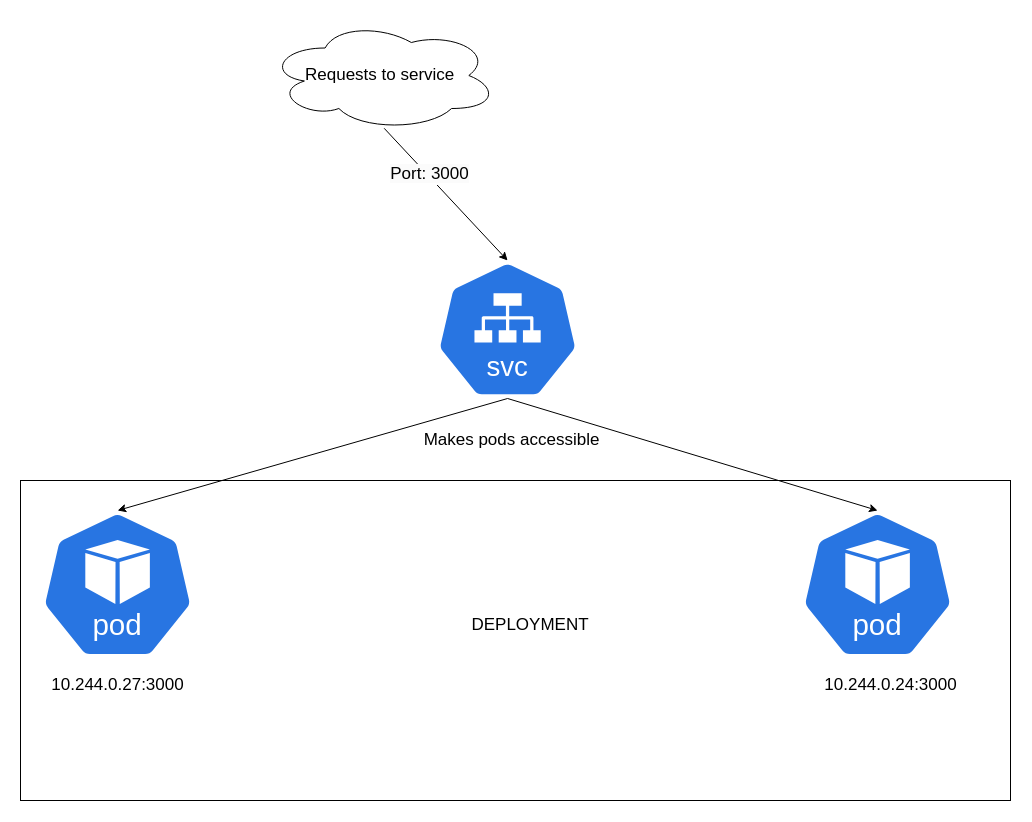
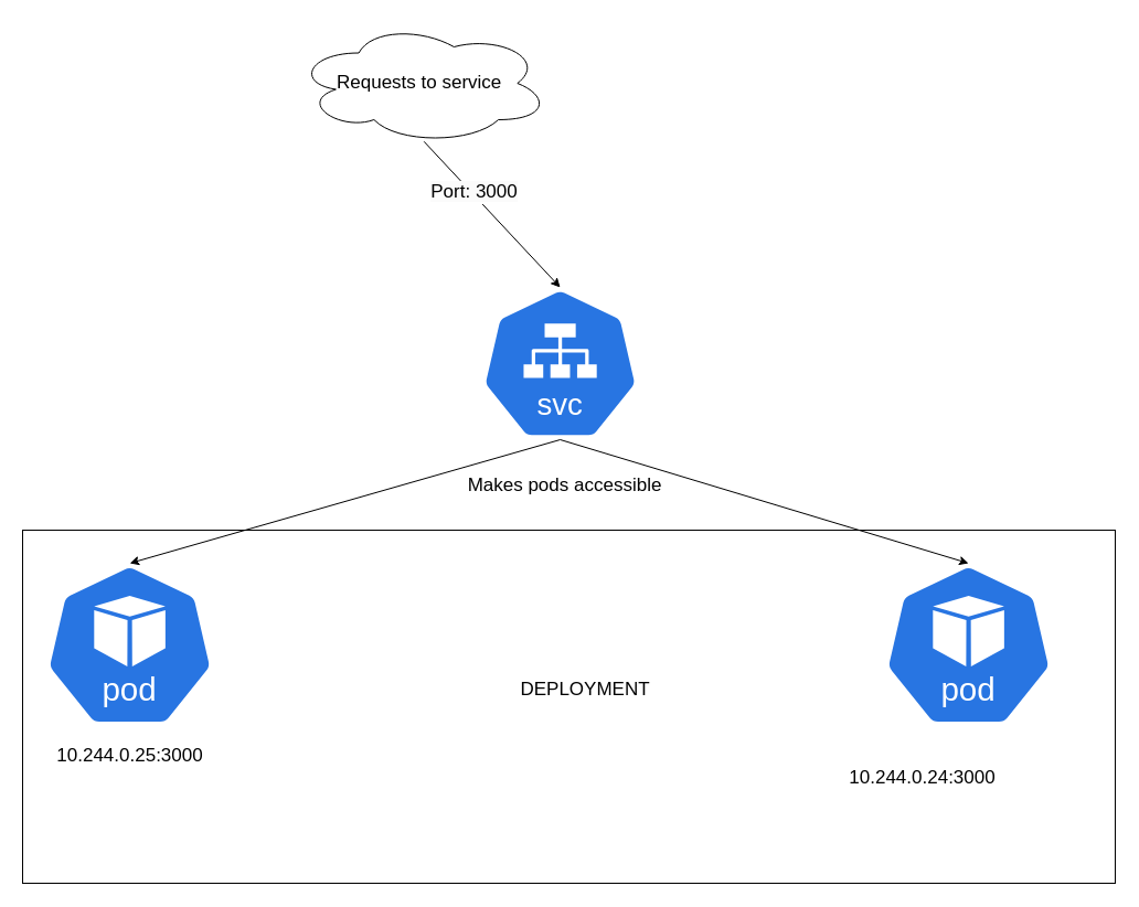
- <mxCell id="13" value="&lt;font style=&quot;font-size: 17px;&quot;&gt;10.244.0.24:3000&lt;/font&gt;" style="text;html=1;align=center;verticalAlign=middle;resizable=0;points=[];autosize=1;strokeColor=none;fillColor=none;" vertex="1" parent="1"><mxGeometry x="810" y="670" width="160" height="30" as="geometry" /></mxCell>
+ <mxCell id="13" value="&lt;font style=&quot;font-size: 17px;&quot;&gt;10.244.0.24:3000&lt;/font&gt;" style="text;html=1;align=center;verticalAlign=middle;resizable=0;points=[];autosize=1;strokeColor=none;fillColor=none;" vertex="1" parent="1"><mxGeometry x="755" y="690" width="160" height="30" as="geometry" /></mxCell>
- <mxCell id="7" value="&lt;font style=&quot;font-size: 17px;&quot;&gt;10.244.0.27:3000&lt;/font&gt;&lt;div&gt;&lt;span style=&quot;font-size: 17px;&quot;&gt;&lt;br&gt;&lt;/span&gt;&lt;div style=&quot;font-size: 17px;&quot;&gt;&lt;br&gt;&lt;/div&gt;&lt;/div&gt;" style="text;html=1;align=center;verticalAlign=middle;resizable=0;points=[];autosize=1;strokeColor=none;fillColor=none;" parent="1" vertex="1"><mxGeometry x="37.08" y="670" width="160" height="70" as="geometry" /></mxCell>
+ <mxCell id="7" value="&lt;font style=&quot;font-size: 17px;&quot;&gt;10.244.0.25:3000&lt;/font&gt;&lt;div&gt;&lt;span style=&quot;font-size: 17px;&quot;&gt;&lt;br&gt;&lt;/span&gt;&lt;div style=&quot;font-size: 17px;&quot;&gt;&lt;br&gt;&lt;/div&gt;&lt;/div&gt;" style="text;html=1;align=center;verticalAlign=middle;resizable=0;points=[];autosize=1;strokeColor=none;fillColor=none;" parent="1" vertex="1"><mxGeometry x="37.08" y="670" width="160" height="70" as="geometry" /></mxCell>
